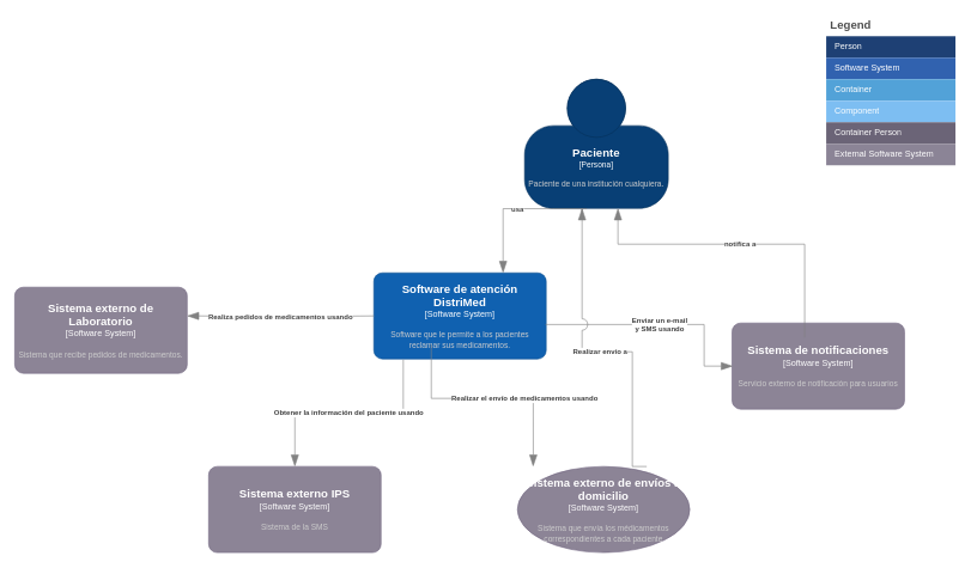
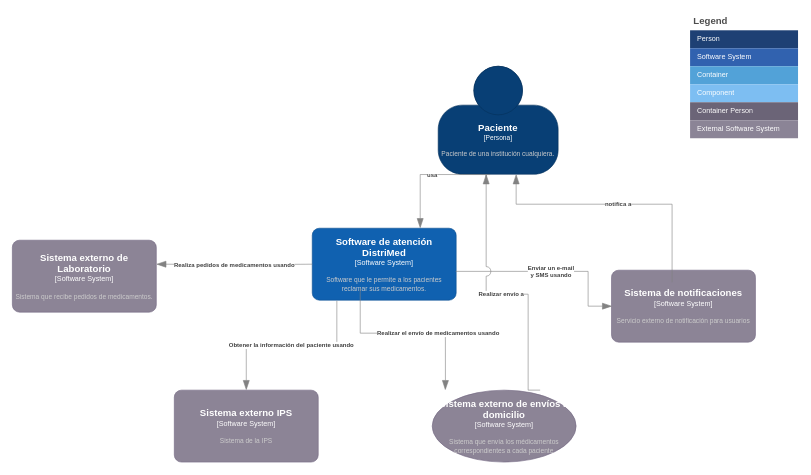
- <mxCell id="18" value="&lt;font style=&quot;font-size: 16px&quot;&gt;&lt;b&gt;Sistema externo IPS&lt;/b&gt;&lt;/font&gt;&lt;div&gt;[Software System]&lt;/div&gt;&lt;br&gt;&lt;div&gt;&lt;font style=&quot;font-size: 11px&quot;&gt;&lt;font color=&quot;#cccccc&quot;&gt;Sistema de la SMS&lt;/font&gt;&lt;/div&gt;" style="rounded=1;whiteSpace=wrap;html=1;labelBackgroundColor=none;fillColor=#8C8496;fontColor=#ffffff;align=center;arcSize=10;strokeColor=#736782;metaEdit=1;resizable=0;points=[[0.25,0,0],[0.5,0,0],[0.75,0,0],[1,0.25,0],[1,0.5,0],[1,0.75,0],[0.75,1,0],[0.5,1,0],[0.25,1,0],[0,0.75,0],[0,0.5,0],[0,0.25,0]];" parent="1" vertex="1"><mxGeometry x="290" y="650" width="240" height="120" as="geometry" /></mxCell>
+ <mxCell id="18" value="&lt;font style=&quot;font-size: 16px&quot;&gt;&lt;b&gt;Sistema externo IPS&lt;/b&gt;&lt;/font&gt;&lt;div&gt;[Software System]&lt;/div&gt;&lt;br&gt;&lt;div&gt;&lt;font style=&quot;font-size: 11px&quot;&gt;&lt;font color=&quot;#cccccc&quot;&gt;Sistema de la IPS&lt;/font&gt;&lt;/div&gt;" style="rounded=1;whiteSpace=wrap;html=1;labelBackgroundColor=none;fillColor=#8C8496;fontColor=#ffffff;align=center;arcSize=10;strokeColor=#736782;metaEdit=1;resizable=0;points=[[0.25,0,0],[0.5,0,0],[0.75,0,0],[1,0.25,0],[1,0.5,0],[1,0.75,0],[0.75,1,0],[0.5,1,0],[0.25,1,0],[0,0.75,0],[0,0.5,0],[0,0.25,0]];" parent="1" vertex="1"><mxGeometry x="290" y="650" width="240" height="120" as="geometry" /></mxCell>
